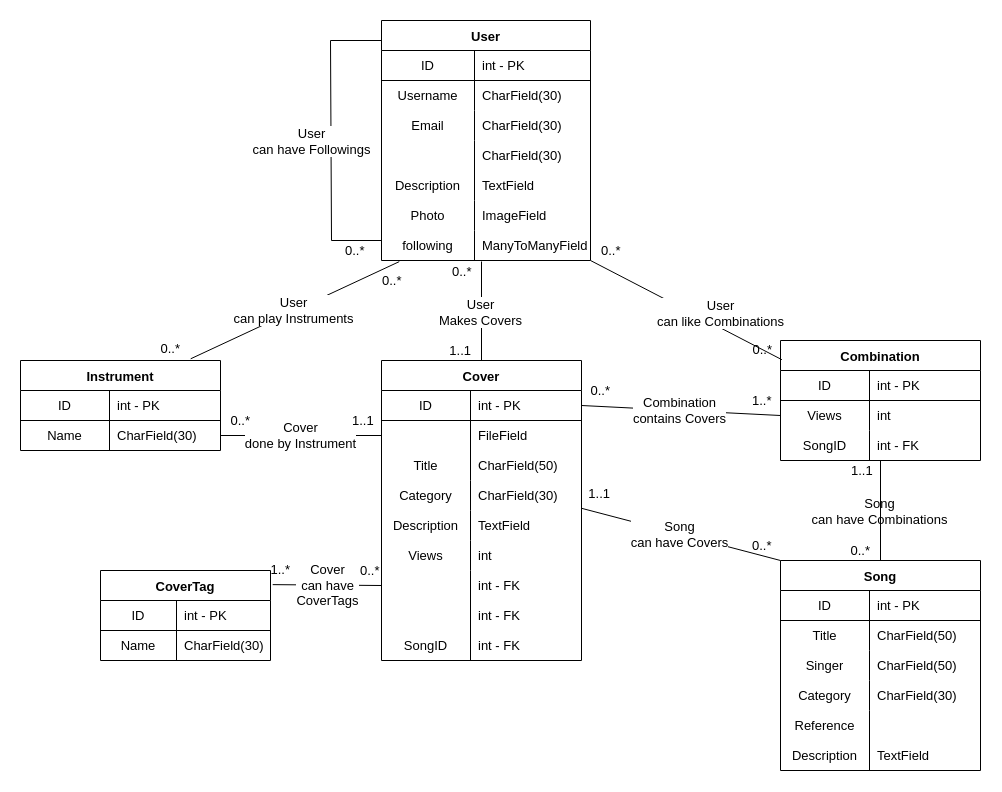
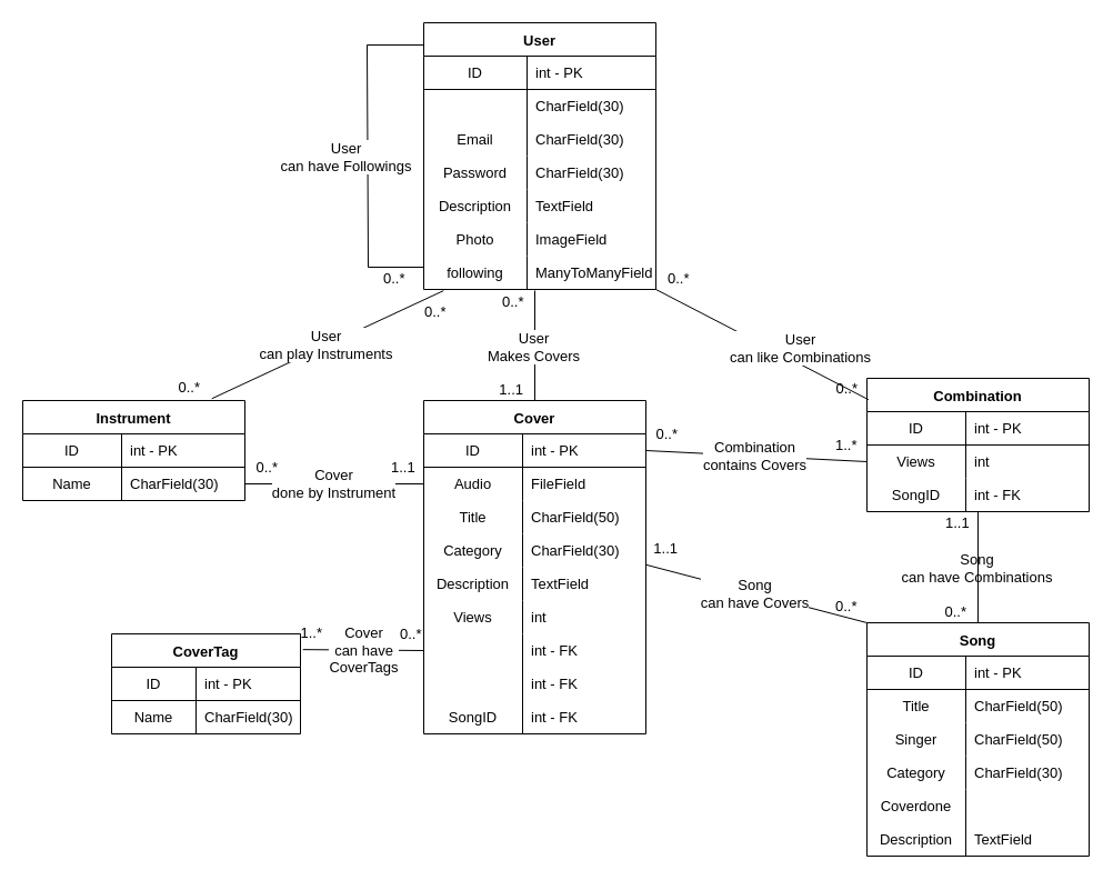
- <mxCell id="7" value="Username" style="shape=partialRectangle;html=1;whiteSpace=wrap;connectable=0;fillColor=none;top=0;left=0;bottom=0;right=0;overflow=hidden;fontFamily=Helvetica;labelBackgroundColor=none;labelBorderColor=none;resizeHeight=0;fontSize=13;" parent="6" vertex="1"><mxGeometry width="93" height="30" as="geometry" /></mxCell>
+ <mxCell id="13" value="Password" style="shape=partialRectangle;html=1;whiteSpace=wrap;connectable=0;fillColor=none;top=0;left=0;bottom=0;right=0;overflow=hidden;fontFamily=Helvetica;labelBackgroundColor=none;labelBorderColor=none;fontSize=13;" parent="12" vertex="1"><mxGeometry width="93" height="30" as="geometry" /></mxCell>
+ <mxCell id="40" value="Audio" style="shape=partialRectangle;html=1;whiteSpace=wrap;connectable=0;fillColor=none;top=0;left=0;bottom=0;right=0;overflow=hidden;fontFamily=Helvetica;labelBackgroundColor=none;labelBorderColor=none;fontSize=13;" parent="39" vertex="1"><mxGeometry width="89" height="30" as="geometry" /></mxCell>
- <mxCell id="108" value="Reference" style="shape=partialRectangle;html=1;whiteSpace=wrap;connectable=0;fillColor=none;top=0;left=0;bottom=0;right=0;overflow=hidden;fontFamily=Helvetica;labelBackgroundColor=none;labelBorderColor=none;fontSize=13;" parent="107" vertex="1"><mxGeometry width="89" height="30" as="geometry" /></mxCell>
+ <mxCell id="108" value="Coverdone" style="shape=partialRectangle;html=1;whiteSpace=wrap;connectable=0;fillColor=none;top=0;left=0;bottom=0;right=0;overflow=hidden;fontFamily=Helvetica;labelBackgroundColor=none;labelBorderColor=none;fontSize=13;" parent="107" vertex="1"><mxGeometry width="89" height="30" as="geometry" /></mxCell>
